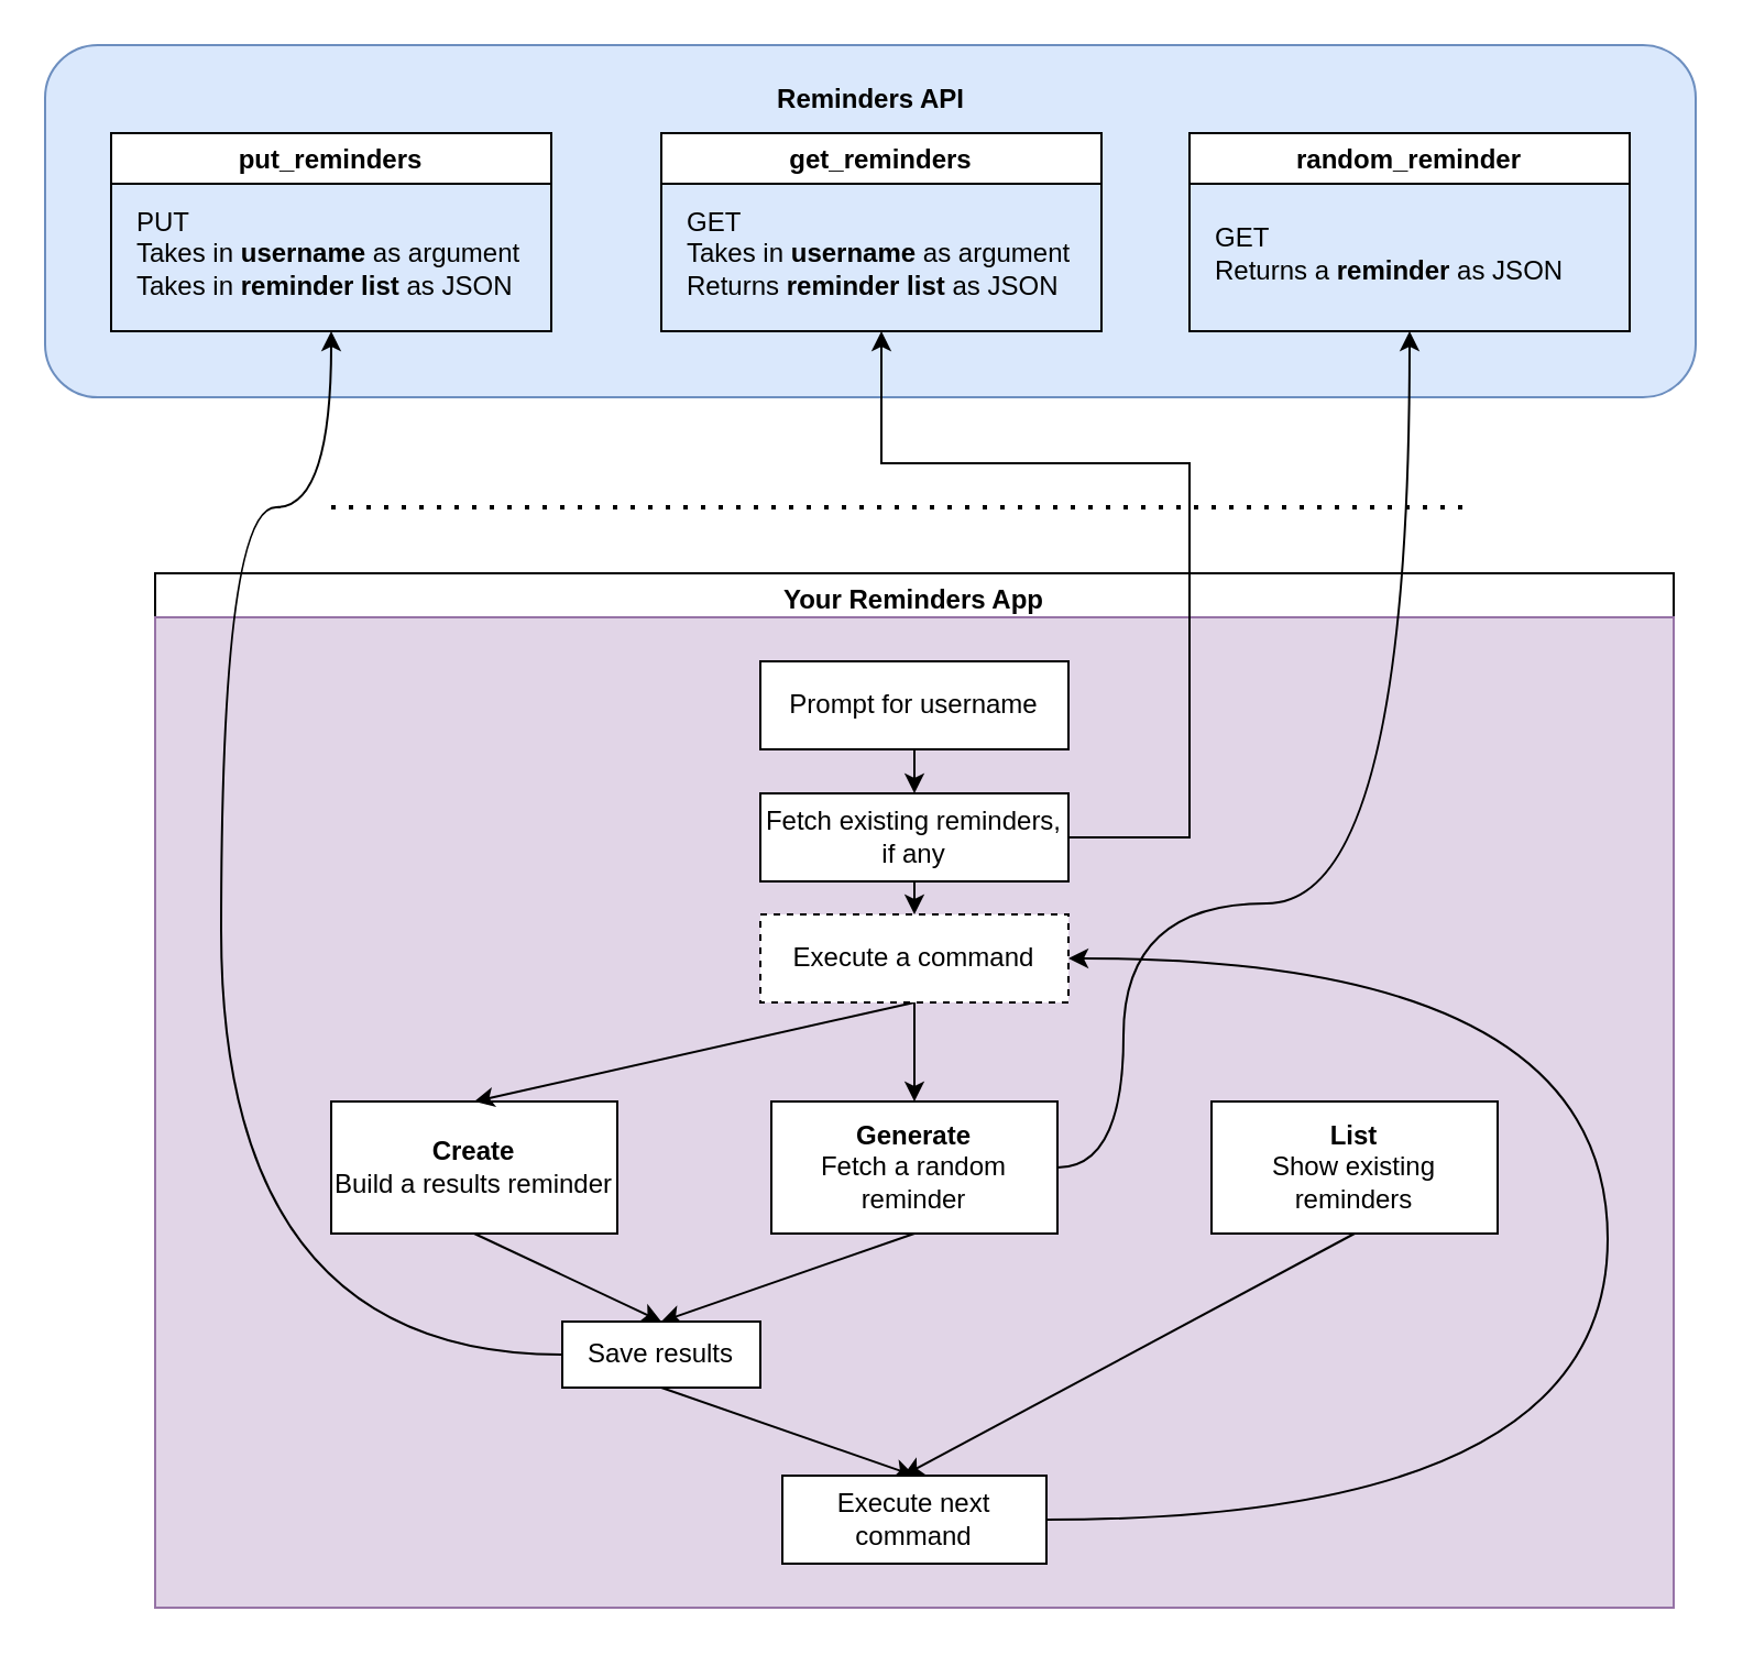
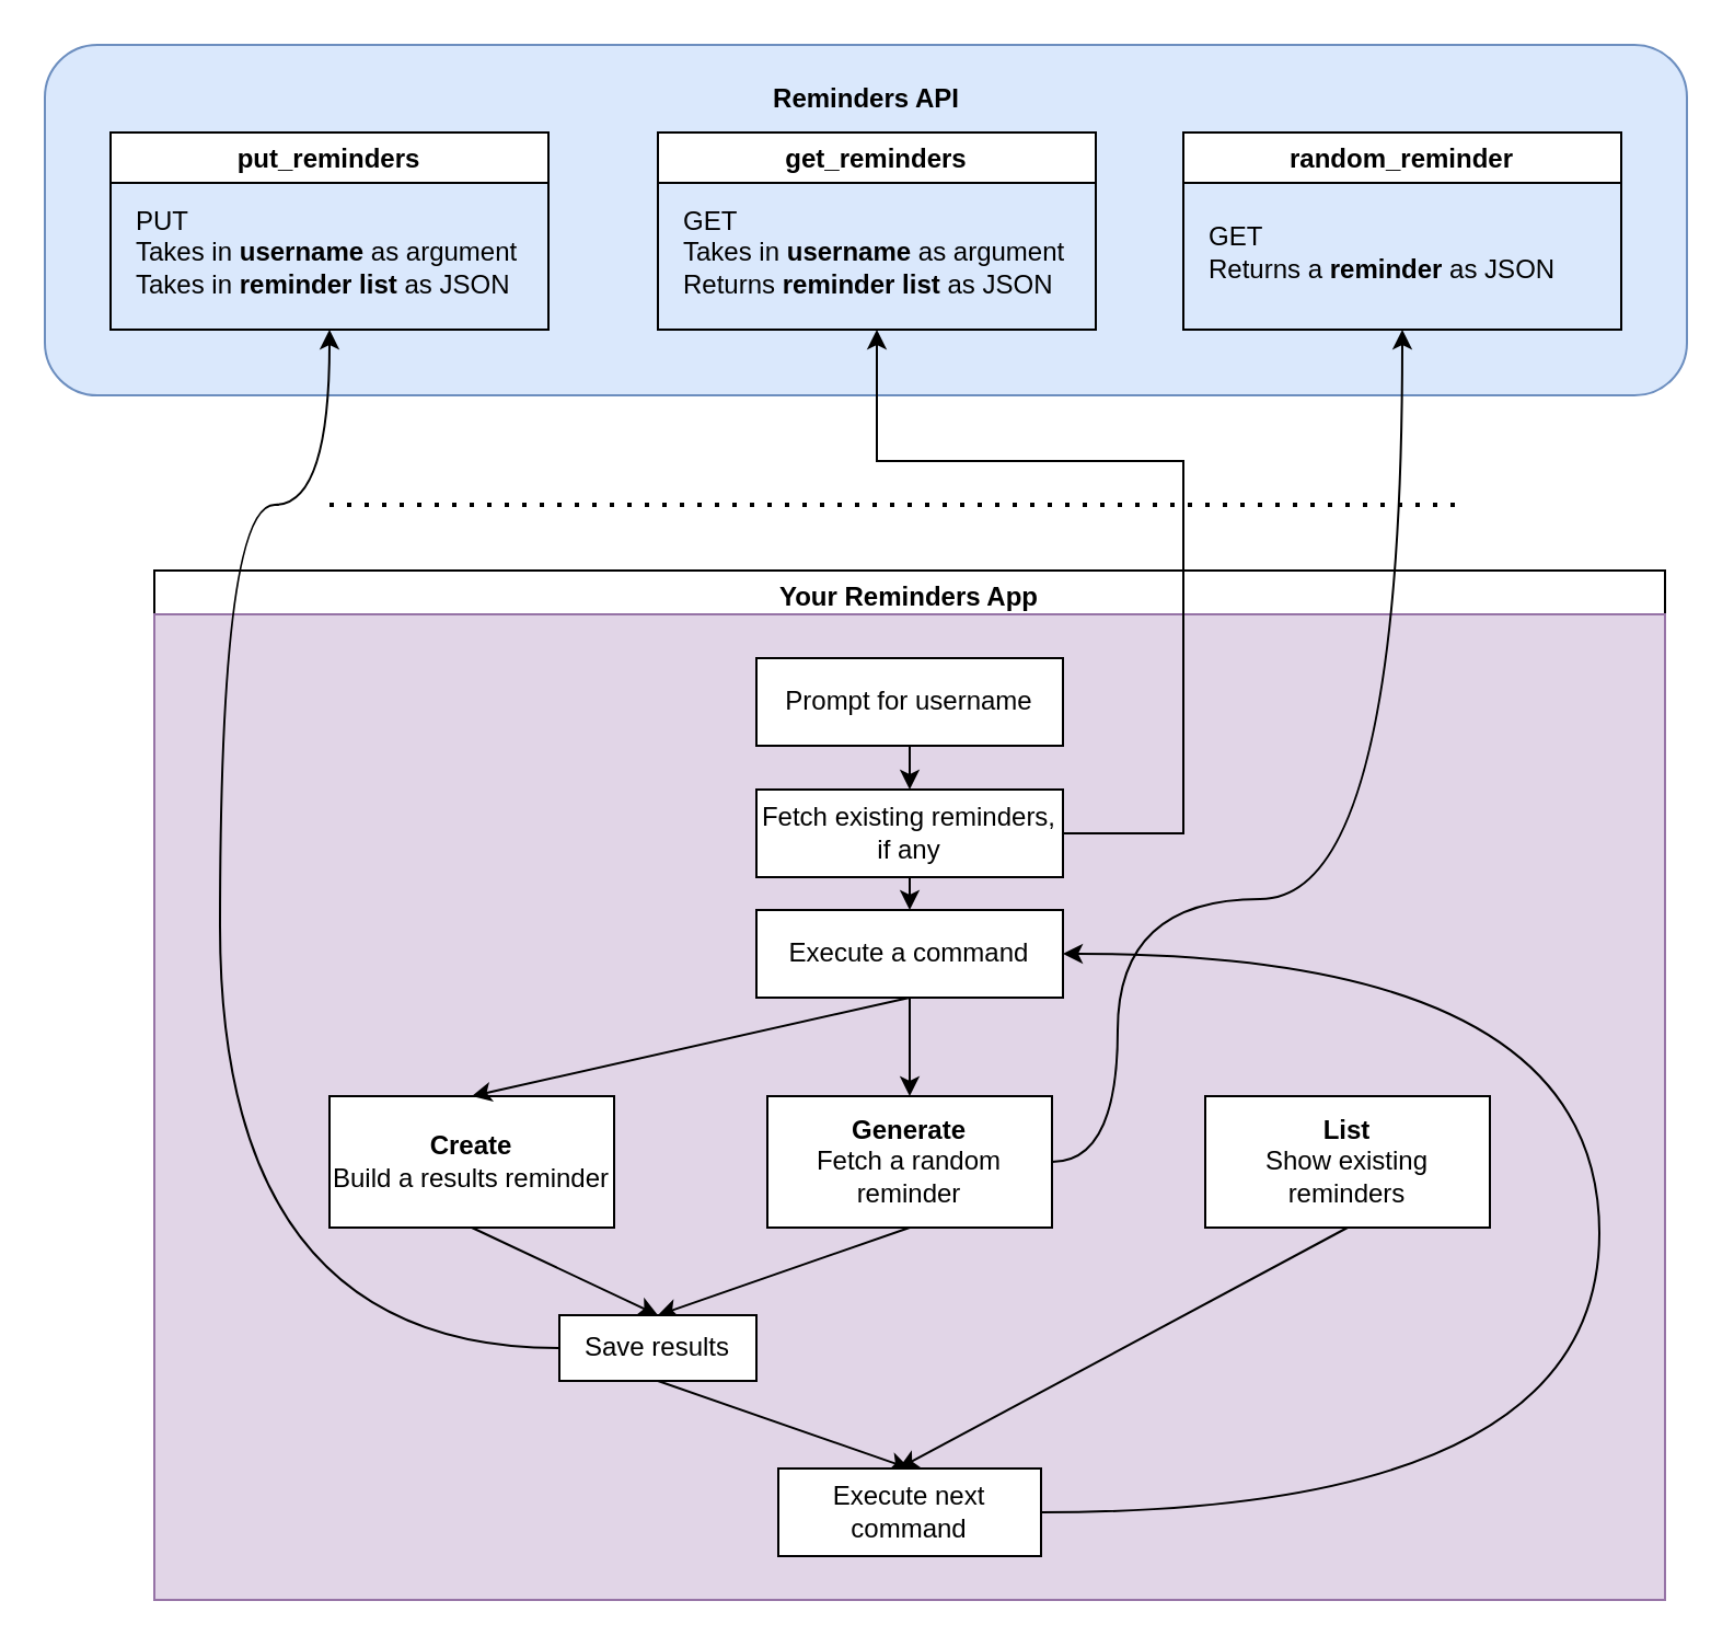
- <mxCell id="15" value="Execute a command" style="rounded=0;whiteSpace=wrap;html=1;dashed=1;" vertex="1" parent="3"><mxGeometry x="275" y="155" width="140" height="40" as="geometry" /></mxCell>
+ <mxCell id="15" value="Execute a command" style="rounded=0;whiteSpace=wrap;html=1;" vertex="1" parent="3"><mxGeometry x="275" y="155" width="140" height="40" as="geometry" /></mxCell>
